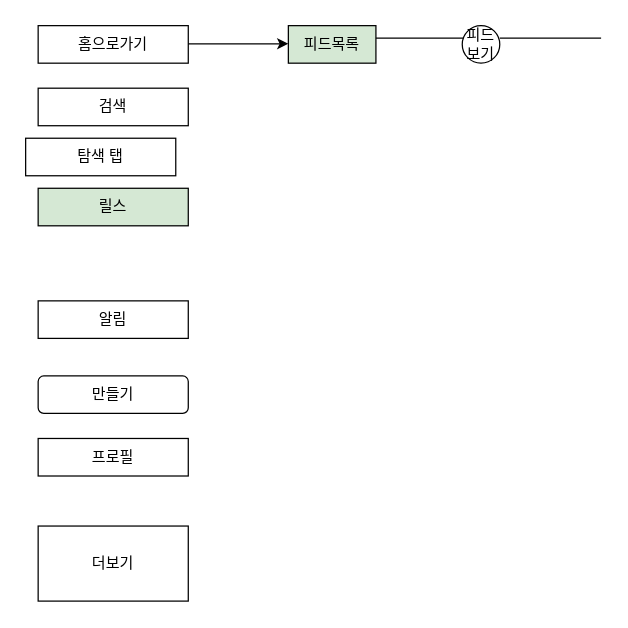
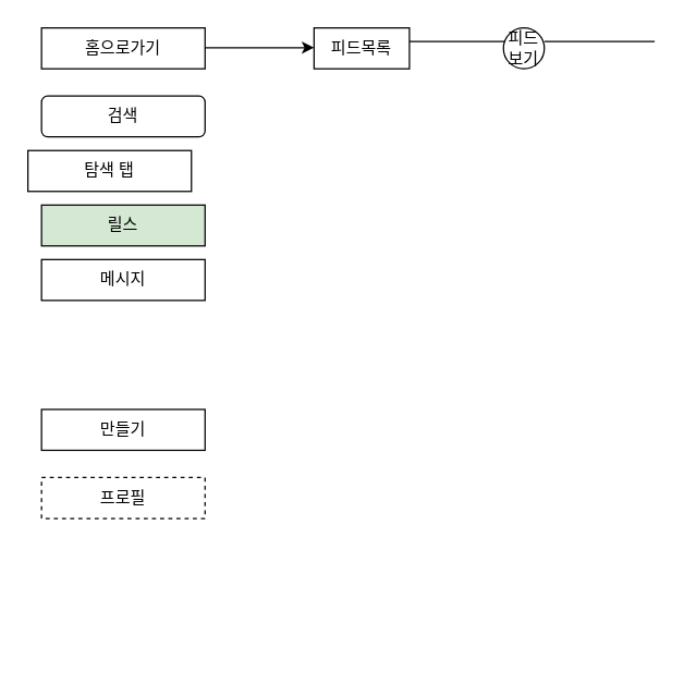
- <mxCell id="12" value="피드목록" style="rounded=0;whiteSpace=wrap;html=1;fillColor=#d5e8d4;" vertex="1" parent="1"><mxGeometry x="230" y="20" width="70" height="30" as="geometry" /></mxCell>
+ <mxCell id="12" value="피드목록" style="rounded=0;whiteSpace=wrap;html=1;" vertex="1" parent="1"><mxGeometry x="230" y="20" width="70" height="30" as="geometry" /></mxCell>
- <mxCell id="6" value="검색" style="rounded=0;whiteSpace=wrap;html=1;" vertex="1" parent="1"><mxGeometry x="30" y="70" width="120" height="30" as="geometry" /></mxCell>
+ <mxCell id="6" value="검색" style="whiteSpace=wrap;html=1;rounded=1;" vertex="1" parent="1"><mxGeometry x="30" y="70" width="120" height="30" as="geometry" /></mxCell>
+ <mxCell id="9" value="메시지" style="rounded=0;whiteSpace=wrap;html=1;" vertex="1" parent="1"><mxGeometry x="30" y="190" width="120" height="30" as="geometry" /></mxCell>
- <mxCell id="5" value="알림" style="rounded=0;whiteSpace=wrap;html=1;" vertex="1" parent="1"><mxGeometry x="30" y="240" width="120" height="30" as="geometry" /></mxCell>
- <mxCell id="4" value="만들기" style="whiteSpace=wrap;html=1;rounded=1;" vertex="1" parent="1"><mxGeometry x="30" y="300" width="120" height="30" as="geometry" /></mxCell>
+ <mxCell id="4" value="만들기" style="rounded=0;whiteSpace=wrap;html=1;" vertex="1" parent="1"><mxGeometry x="30" y="300" width="120" height="30" as="geometry" /></mxCell>
- <mxCell id="2" value="프로필" style="rounded=0;whiteSpace=wrap;html=1;" vertex="1" parent="1"><mxGeometry x="30" y="350" width="120" height="30" as="geometry" /></mxCell>
+ <mxCell id="2" value="프로필" style="rounded=0;whiteSpace=wrap;html=1;dashed=1;" vertex="1" parent="1"><mxGeometry x="30" y="350" width="120" height="30" as="geometry" /></mxCell>
- <mxCell id="10" value="더보기" style="rounded=0;whiteSpace=wrap;html=1;" vertex="1" parent="1"><mxGeometry x="30" y="420" width="120" height="60" as="geometry" /></mxCell>
